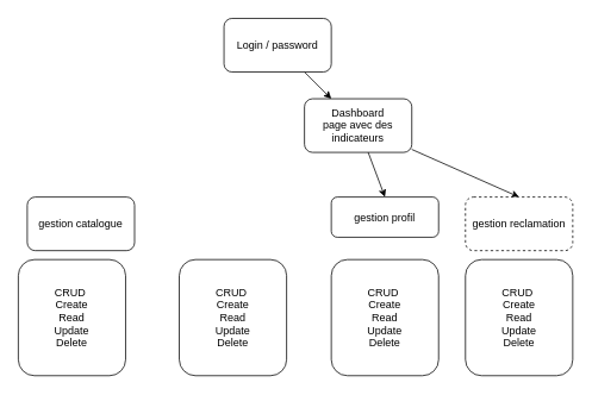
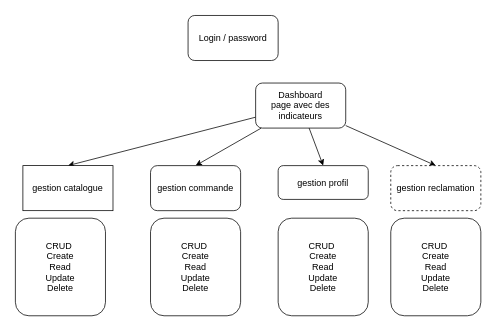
- <mxCell id="2" style="edgeStyle=none;html=1;" edge="1" parent="1" source="3" target="8"><mxGeometry relative="1" as="geometry" /></mxCell>
+ <mxCell id="4" style="edgeStyle=none;html=1;entryX=0.5;entryY=0;entryDx=0;entryDy=0;" edge="1" parent="1" source="8" target="9"><mxGeometry relative="1" as="geometry" /></mxCell>
+ <mxCell id="5" style="edgeStyle=none;html=1;entryX=0.5;entryY=0;entryDx=0;entryDy=0;" edge="1" parent="1" source="8" target="10"><mxGeometry relative="1" as="geometry" /></mxCell>
- <mxCell id="9" value="gestion catalogue" style="rounded=1;whiteSpace=wrap;html=1;" vertex="1" parent="1"><mxGeometry y="220" width="120" height="60" as="geometry" x="30" /></mxCell>
+ <mxCell id="9" value="gestion catalogue" style="whiteSpace=wrap;html=1;rounded=0;" vertex="1" parent="1"><mxGeometry y="220" width="120" height="60" as="geometry" x="30" /></mxCell>
+ <mxCell id="10" value="gestion commande" style="rounded=1;whiteSpace=wrap;html=1;" vertex="1" parent="1"><mxGeometry x="200" y="220" width="120" height="60" as="geometry" /></mxCell>
